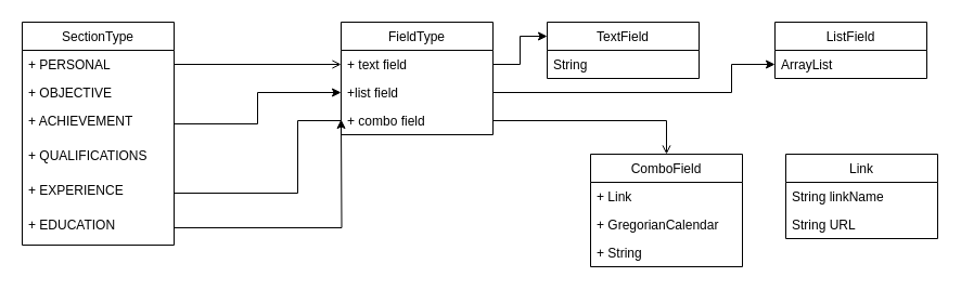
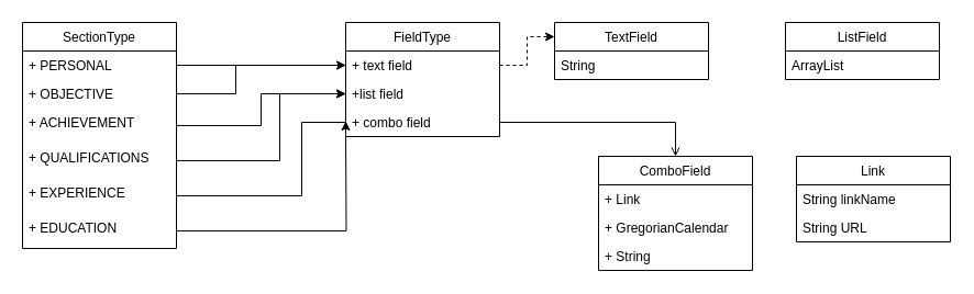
- <mxCell id="26" style="edgeStyle=orthogonalEdgeStyle;rounded=0;orthogonalLoop=1;jettySize=auto;html=1;exitX=1;exitY=0.5;exitDx=0;exitDy=0;entryX=0;entryY=0.25;entryDx=0;entryDy=0;" edge="1" parent="1" source="10" target="24"><mxGeometry relative="1" as="geometry" /></mxCell>
+ <mxCell id="26" style="edgeStyle=orthogonalEdgeStyle;rounded=0;orthogonalLoop=1;jettySize=auto;html=1;exitX=1;exitY=0.5;exitDx=0;exitDy=0;entryX=0;entryY=0.25;entryDx=0;entryDy=0;dashed=1;" edge="1" parent="1" source="10" target="24"><mxGeometry relative="1" as="geometry" /></mxCell>
+ <mxCell id="14" style="edgeStyle=orthogonalEdgeStyle;rounded=0;orthogonalLoop=1;jettySize=auto;html=1;exitX=1;exitY=0.5;exitDx=0;exitDy=0;entryX=0;entryY=0.5;entryDx=0;entryDy=0;" edge="1" parent="1" source="4" target="10"><mxGeometry relative="1" as="geometry"><Array as="points"><mxPoint x="214" y="85" /><mxPoint x="214" y="59" /></Array></mxGeometry></mxCell>
- <mxCell id="29" style="edgeStyle=orthogonalEdgeStyle;rounded=0;orthogonalLoop=1;jettySize=auto;html=1;exitX=1;exitY=0.5;exitDx=0;exitDy=0;entryX=0;entryY=0.5;entryDx=0;entryDy=0;" edge="1" parent="1" source="11" target="28"><mxGeometry relative="1" as="geometry"><Array as="points"><mxPoint x="674" y="85" /><mxPoint x="674" y="59" /></Array></mxGeometry></mxCell>
+ <mxCell id="16" style="edgeStyle=orthogonalEdgeStyle;rounded=0;orthogonalLoop=1;jettySize=auto;html=1;exitX=1;exitY=0.5;exitDx=0;exitDy=0;entryX=0;entryY=0.5;entryDx=0;entryDy=0;" edge="1" parent="1" source="6" target="11"><mxGeometry relative="1" as="geometry"><Array as="points"><mxPoint x="254" y="146" /><mxPoint x="254" y="85" /></Array></mxGeometry></mxCell>
